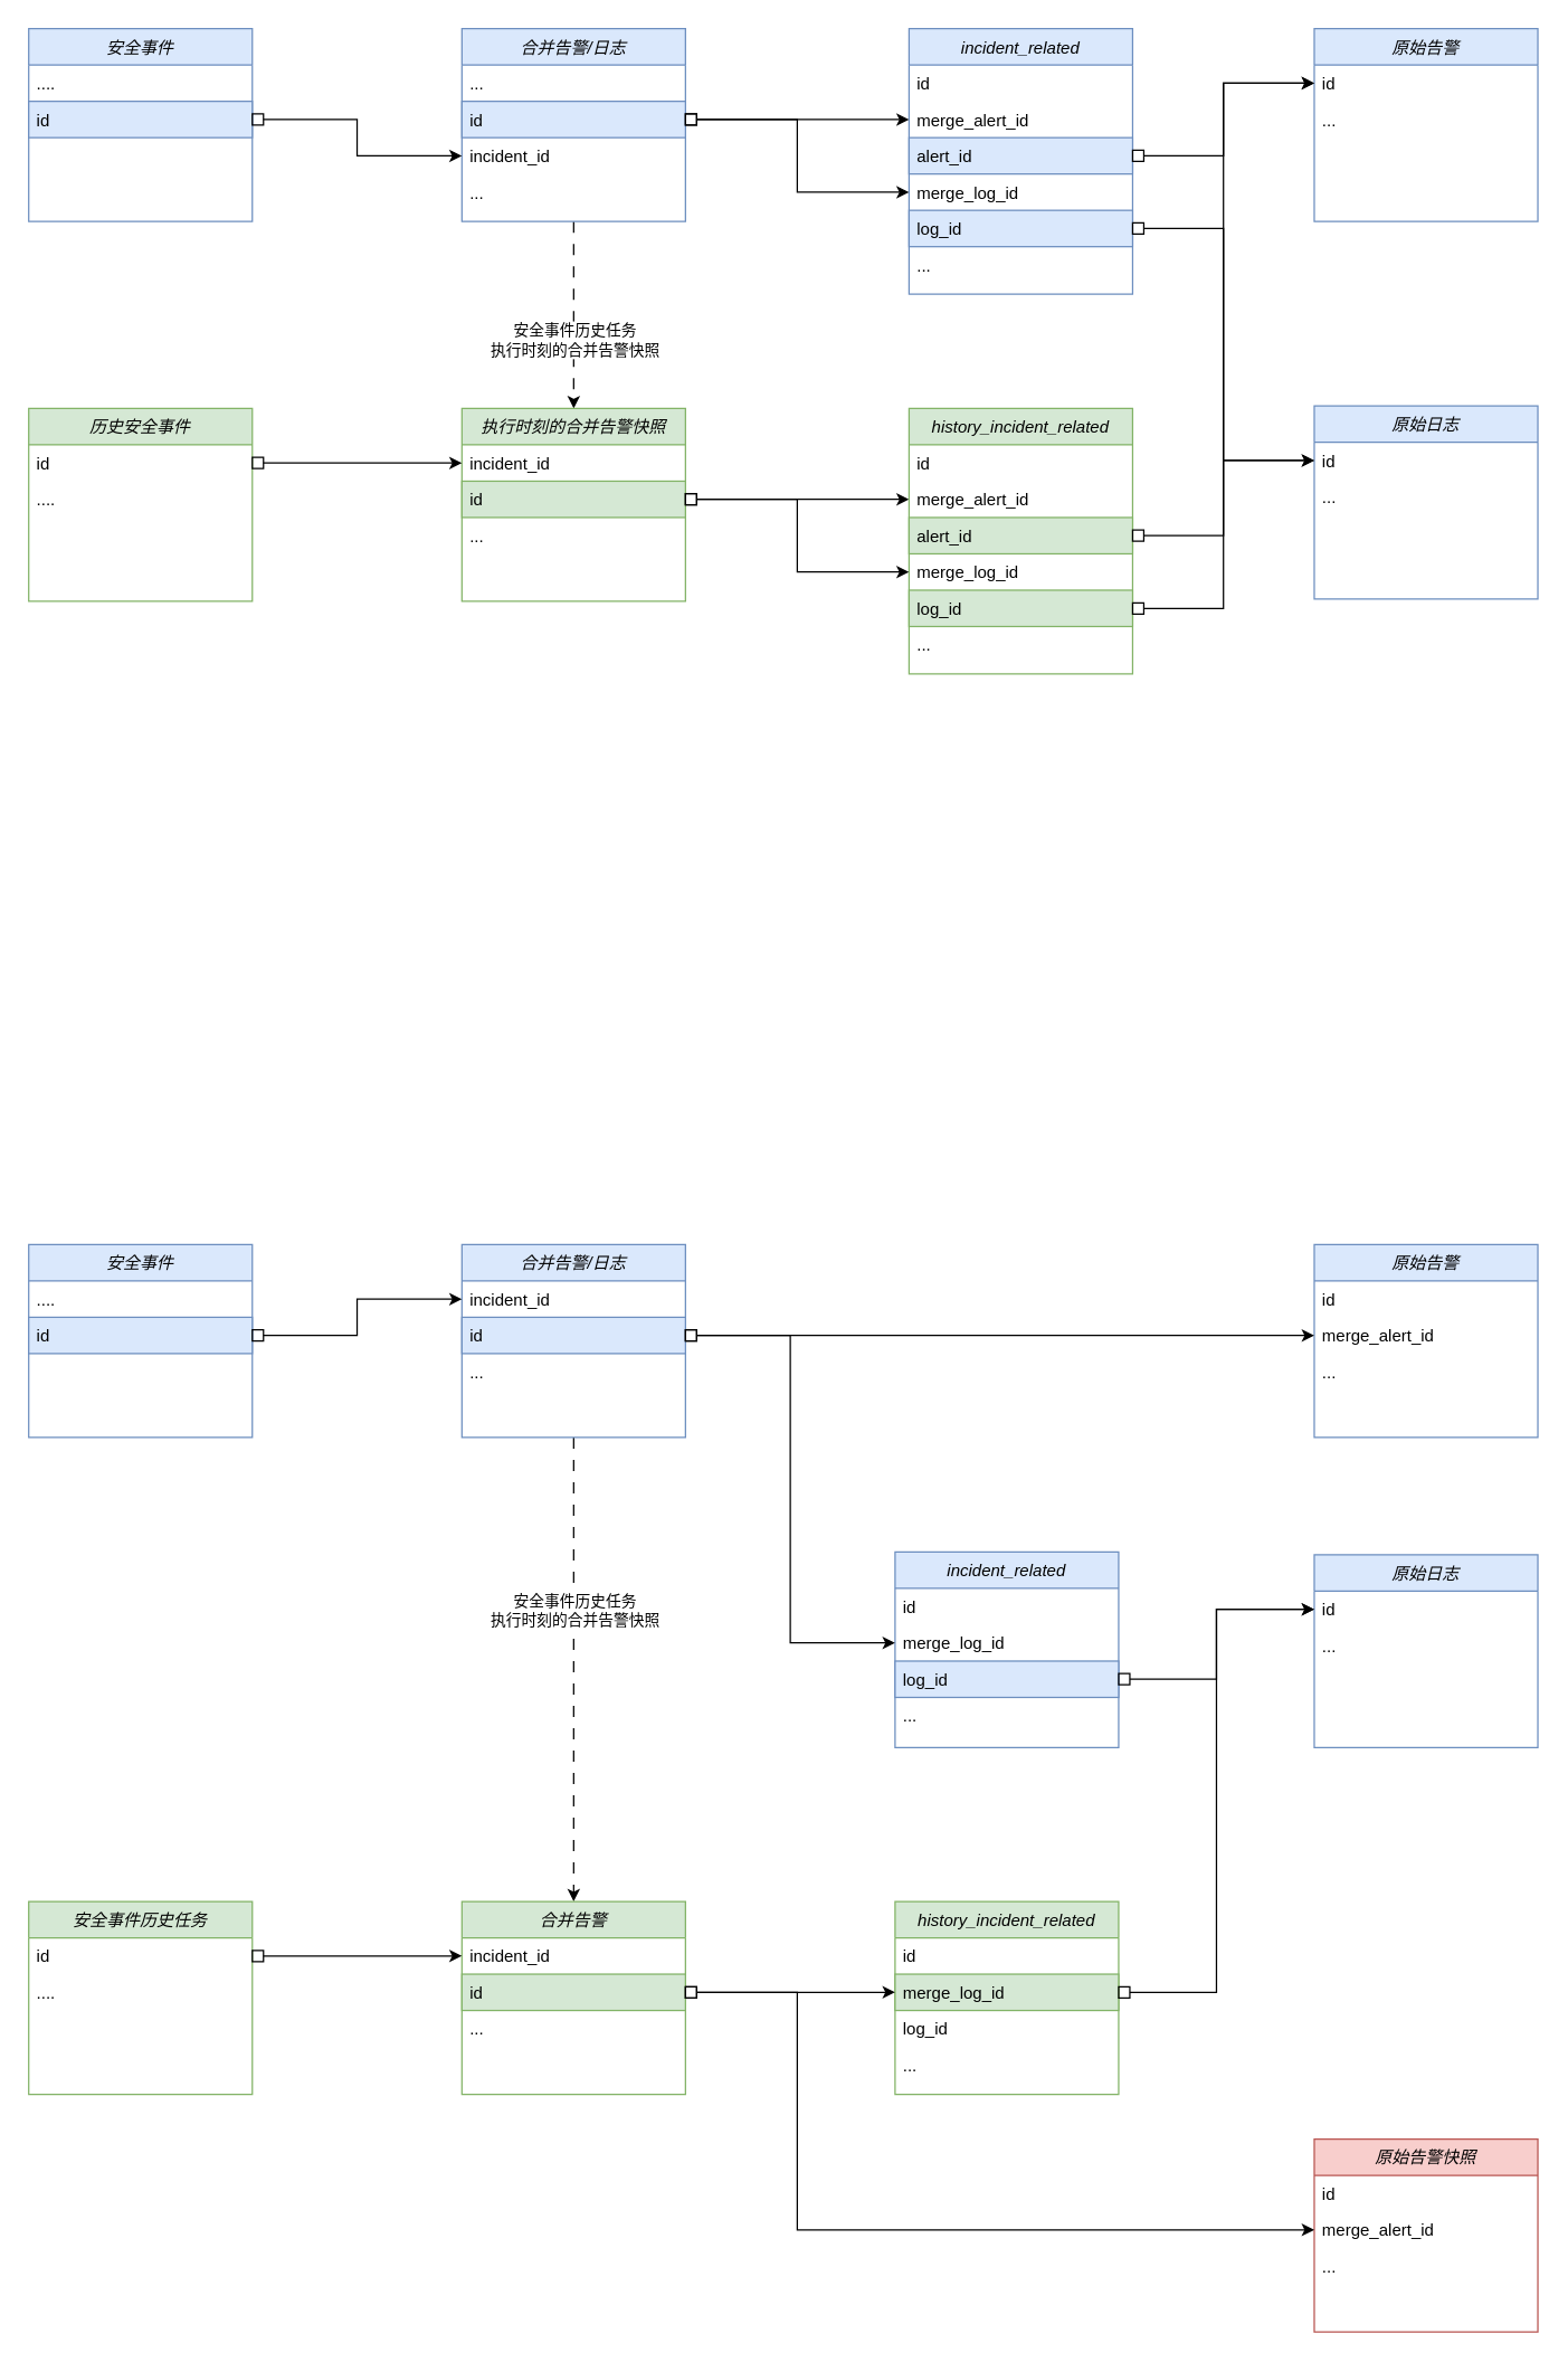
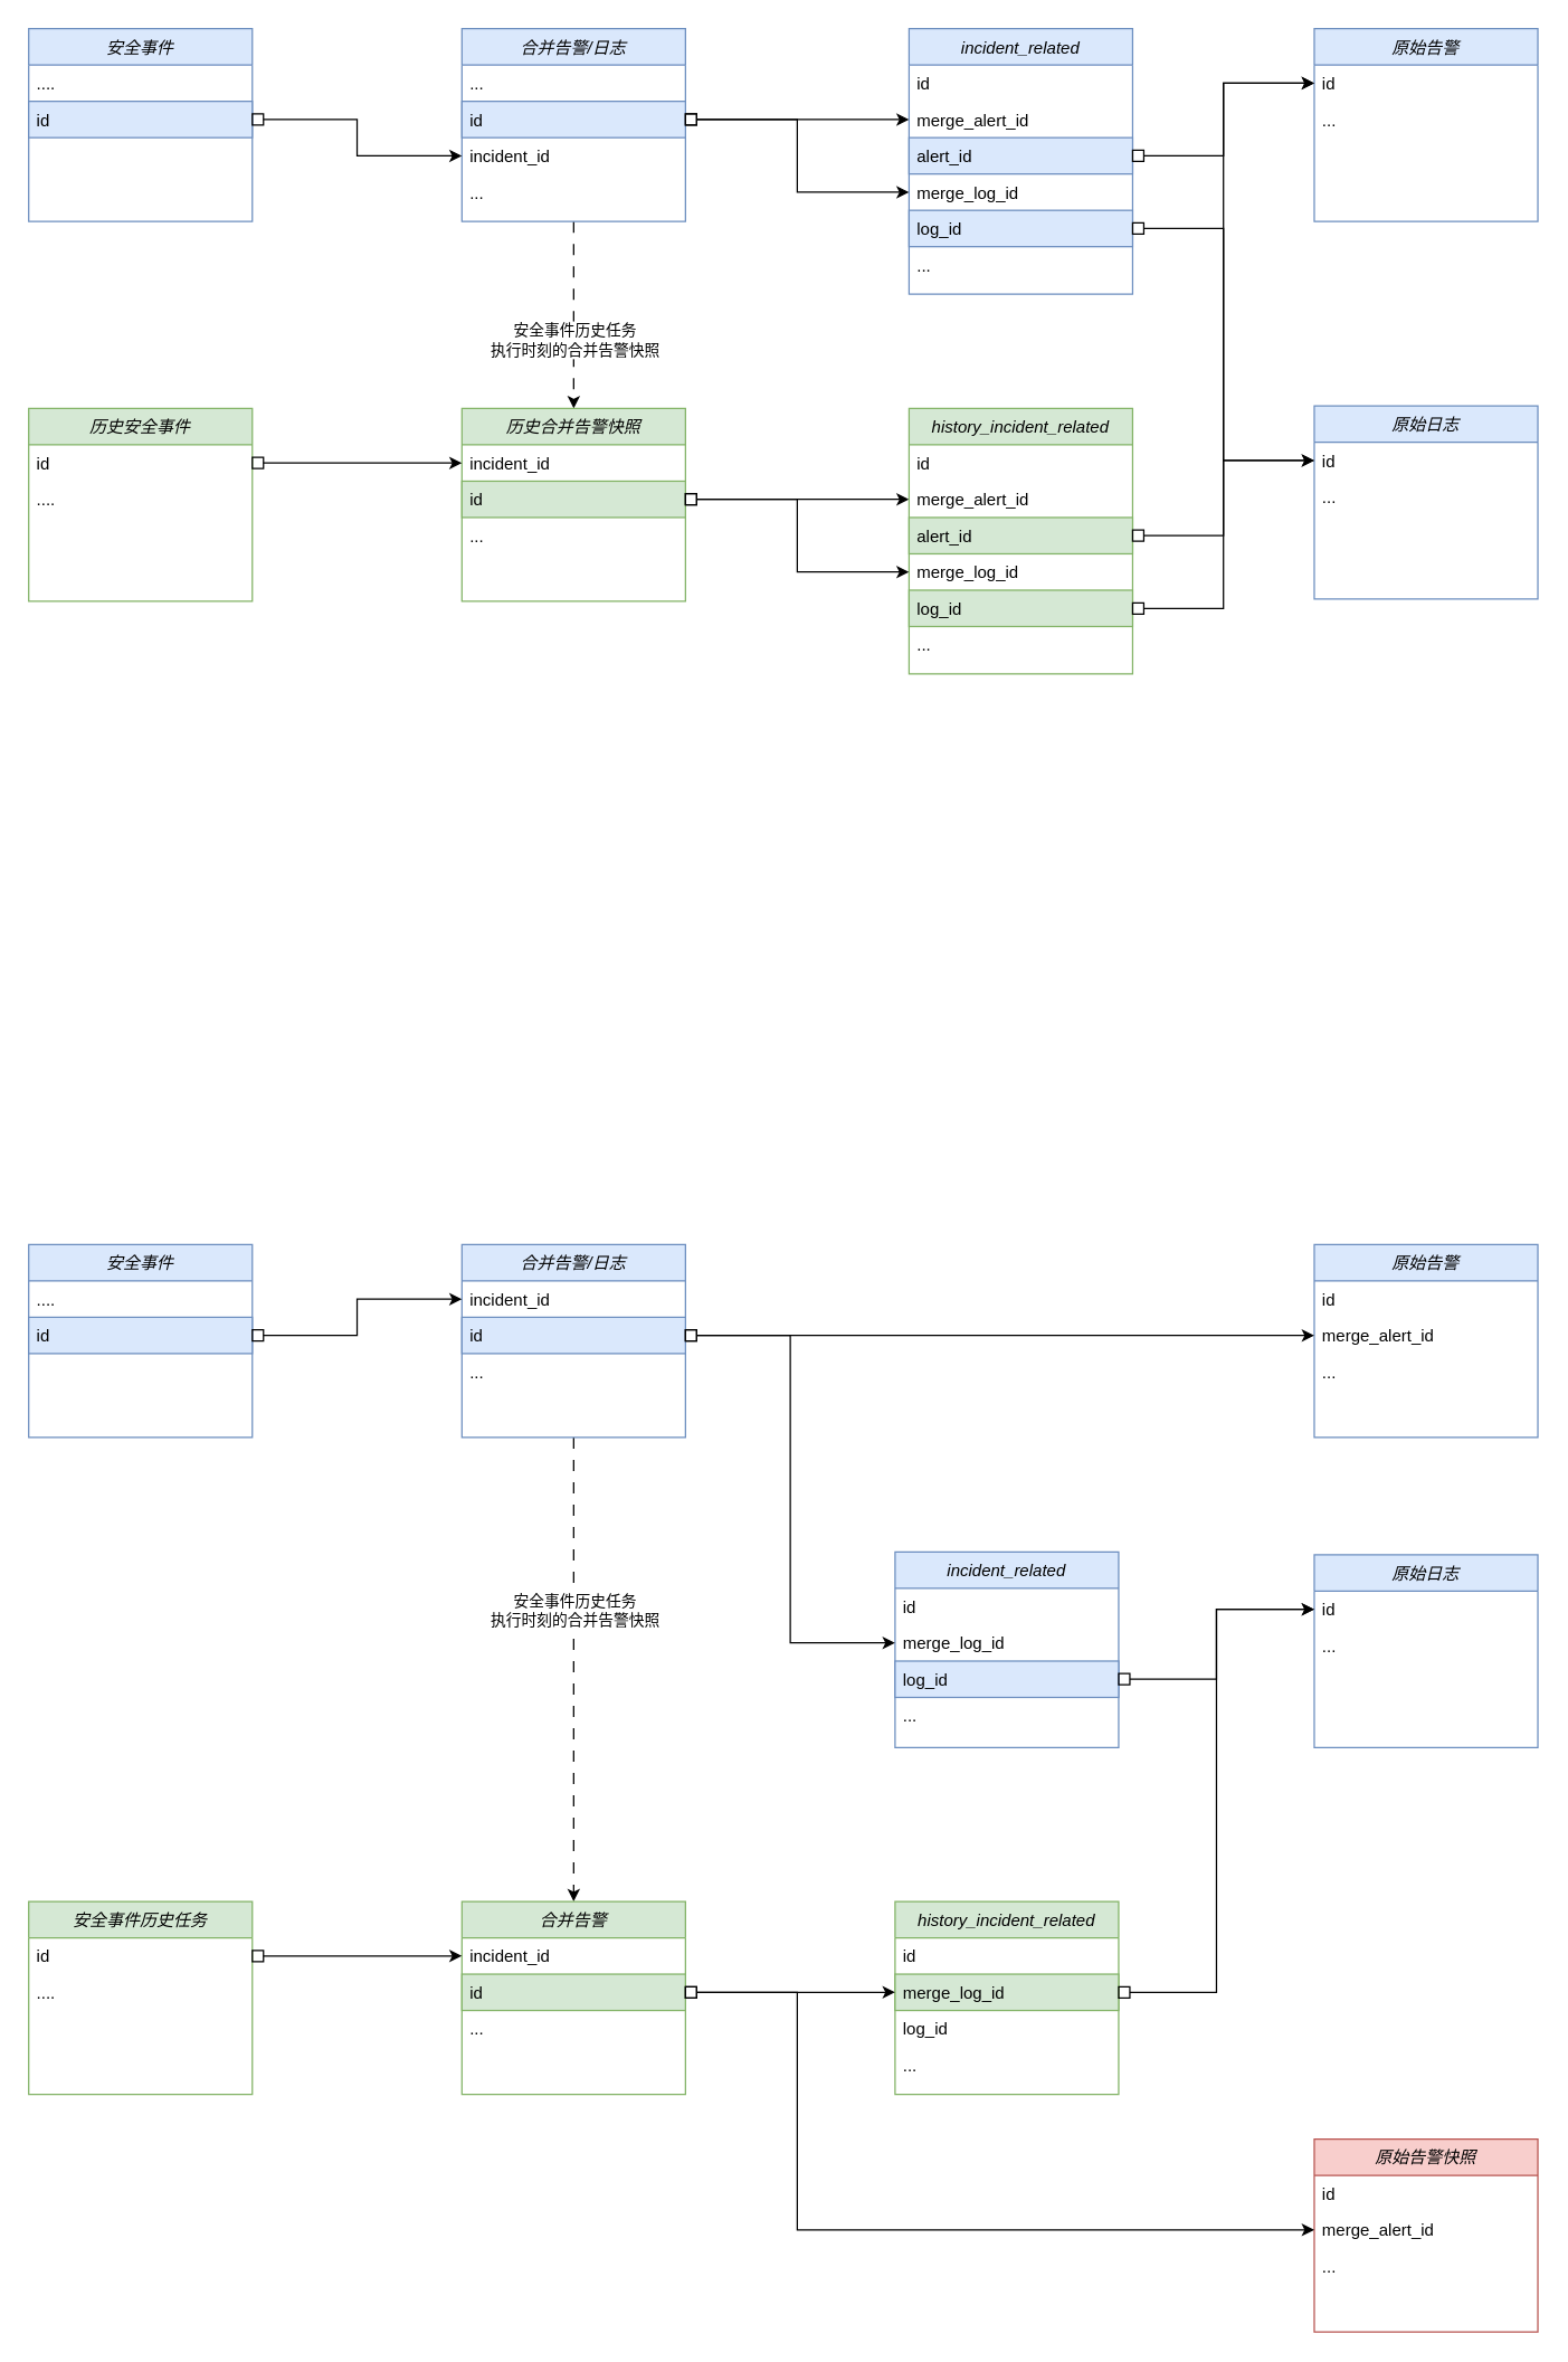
- <mxCell id="16" value="执行时刻的合并告警快照" style="swimlane;fontStyle=2;align=center;verticalAlign=top;childLayout=stackLayout;horizontal=1;startSize=26;horizontalStack=0;resizeParent=1;resizeLast=0;collapsible=1;marginBottom=0;rounded=0;shadow=0;strokeWidth=1;fillColor=#d5e8d4;strokeColor=#82b366;" vertex="1" parent="1"><mxGeometry x="330" y="291.78" width="160" height="138" as="geometry"><mxRectangle x="230" y="140" width="160" height="26" as="alternateBounds" /></mxGeometry></mxCell>
+ <mxCell id="16" value="历史合并告警快照" style="swimlane;fontStyle=2;align=center;verticalAlign=top;childLayout=stackLayout;horizontal=1;startSize=26;horizontalStack=0;resizeParent=1;resizeLast=0;collapsible=1;marginBottom=0;rounded=0;shadow=0;strokeWidth=1;fillColor=#d5e8d4;strokeColor=#82b366;" vertex="1" parent="1"><mxGeometry x="330" y="291.78" width="160" height="138" as="geometry"><mxRectangle x="230" y="140" width="160" height="26" as="alternateBounds" /></mxGeometry></mxCell>
